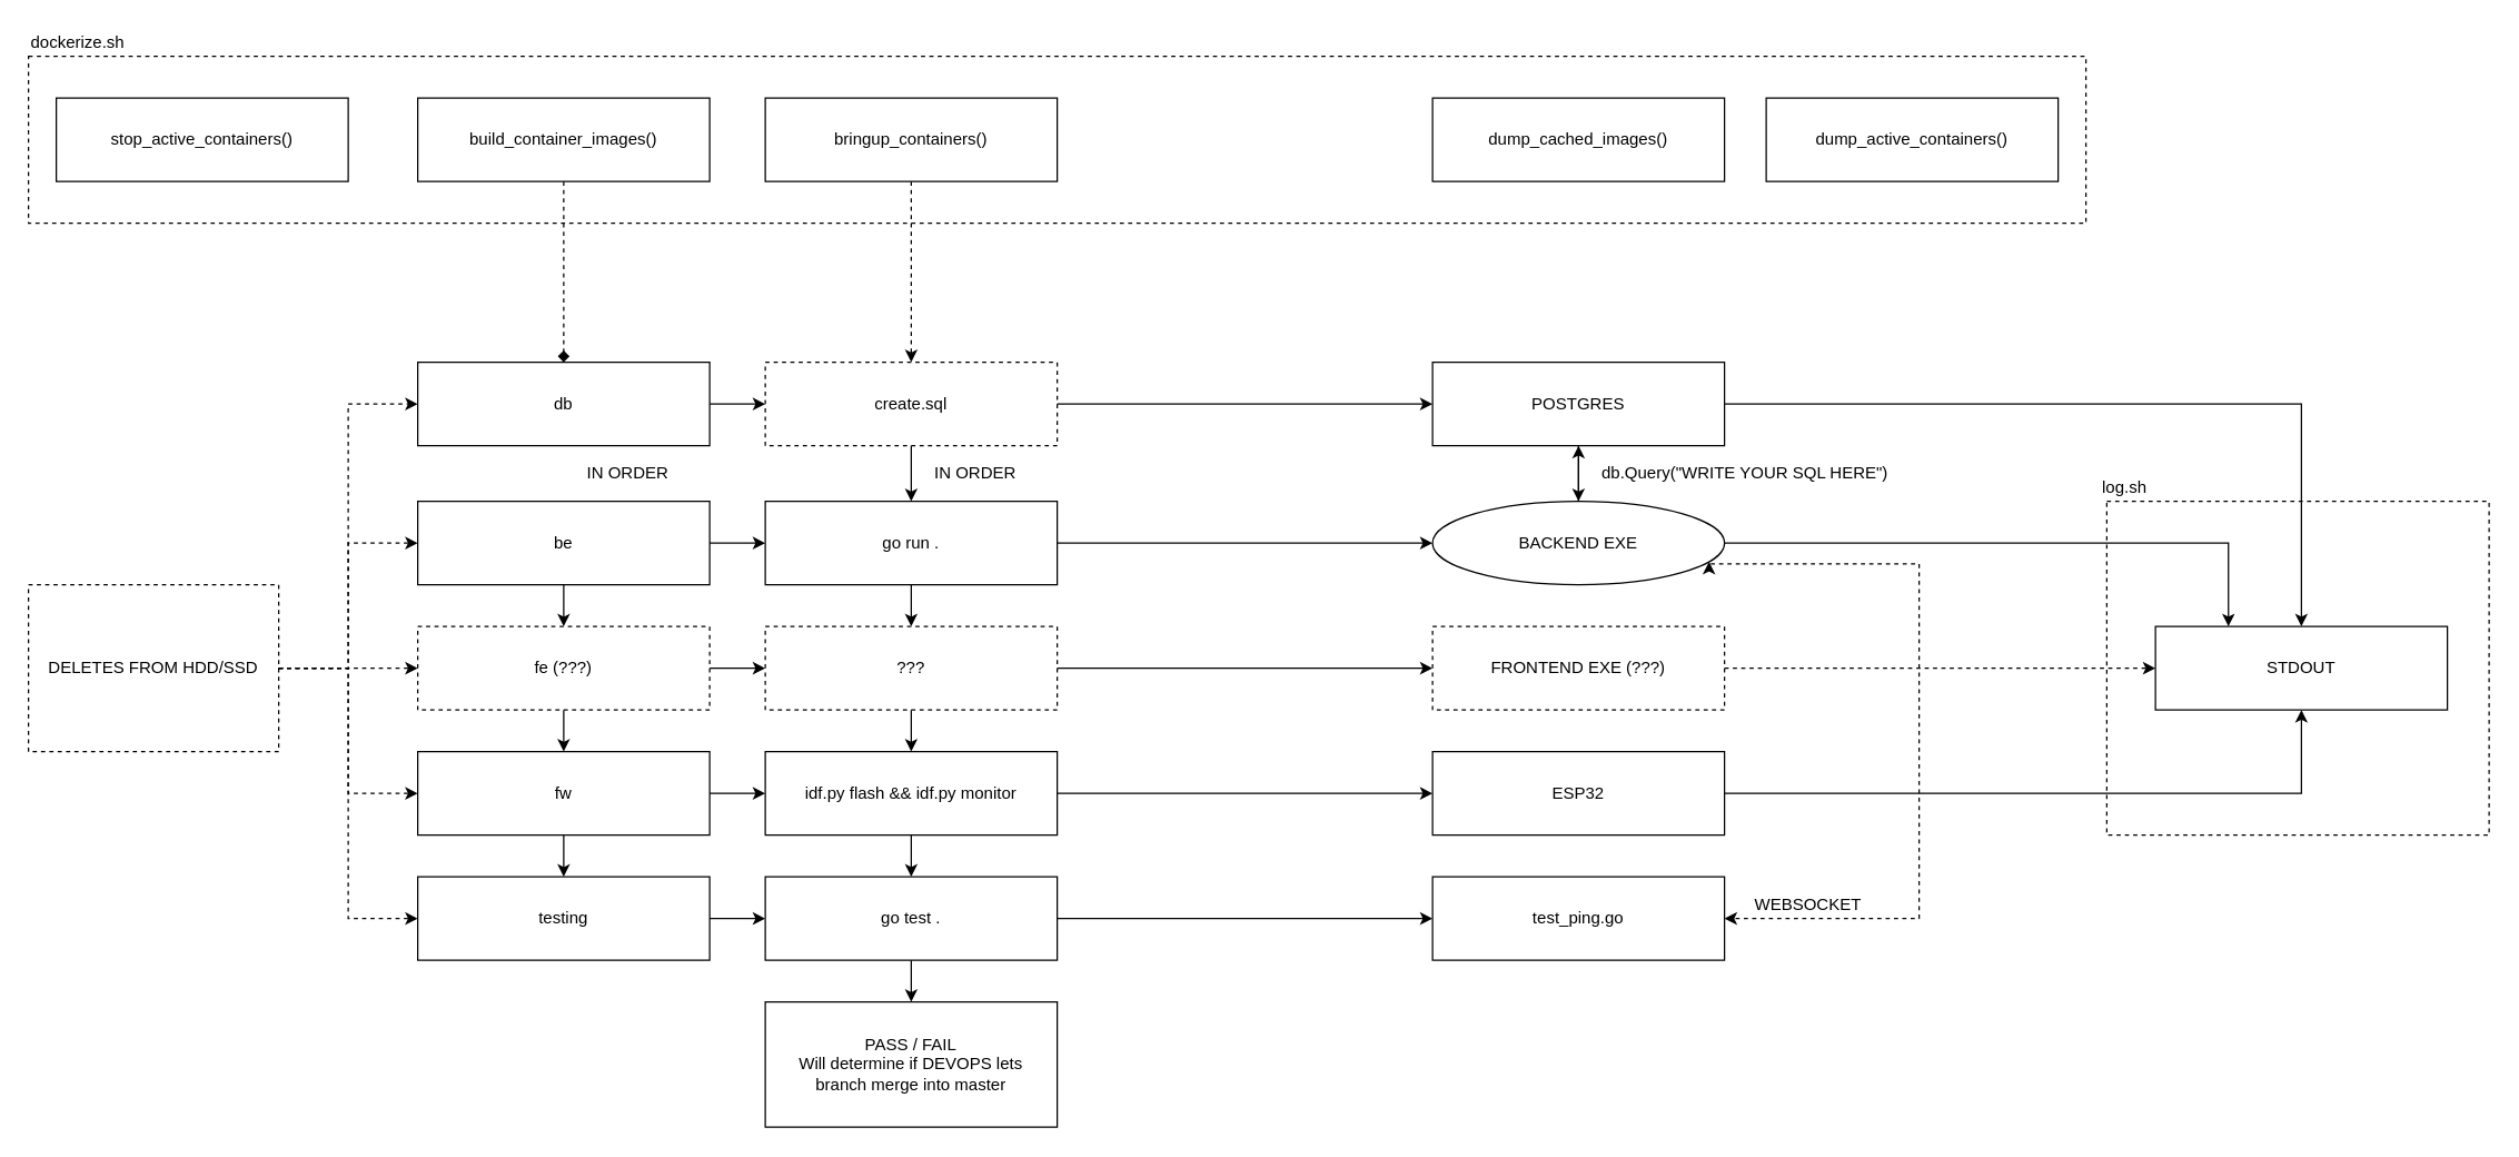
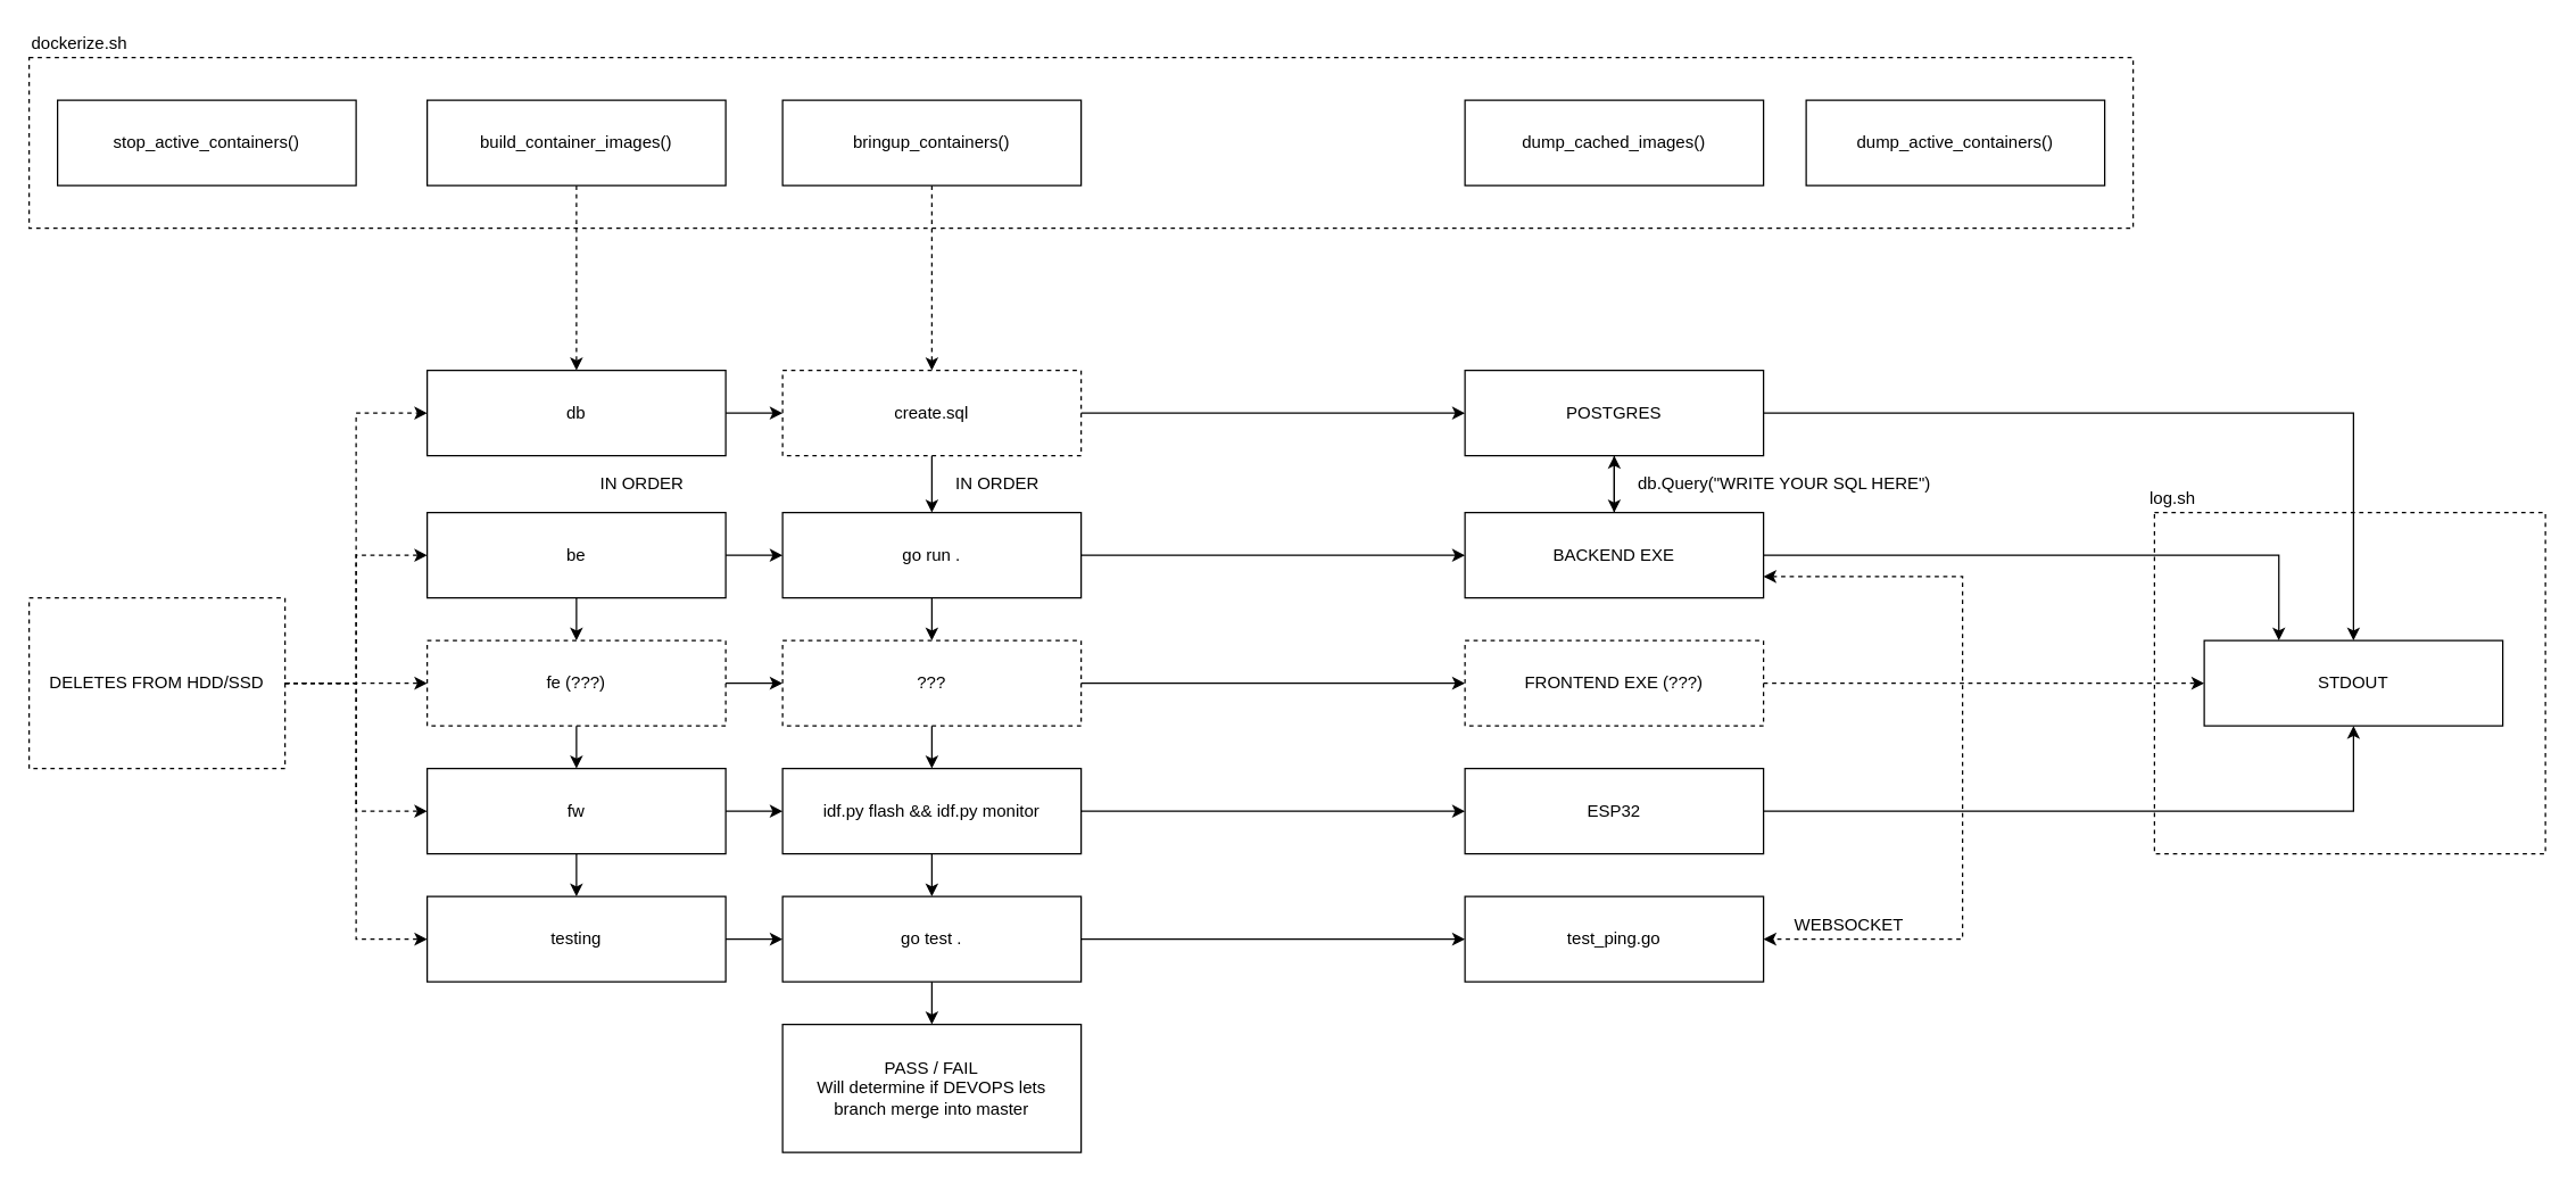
- <mxCell id="4" style="edgeStyle=orthogonalEdgeStyle;rounded=0;orthogonalLoop=1;jettySize=auto;html=1;exitX=0.5;exitY=1;exitDx=0;exitDy=0;dashed=1;endArrow=diamond;" edge="1" parent="1" source="5" target="14"><mxGeometry relative="1" as="geometry" /></mxCell>
+ <mxCell id="4" style="edgeStyle=orthogonalEdgeStyle;rounded=0;orthogonalLoop=1;jettySize=auto;html=1;exitX=0.5;exitY=1;exitDx=0;exitDy=0;dashed=1;" edge="1" parent="1" source="5" target="14"><mxGeometry relative="1" as="geometry" /></mxCell>
- <mxCell id="38" value="BACKEND EXE" style="ellipse;whiteSpace=wrap;html=1;fillColor=none;gradientColor=none;" vertex="1" parent="1"><mxGeometry x="1030" y="360" width="210" height="60" as="geometry" /></mxCell>
+ <mxCell id="38" value="BACKEND EXE" style="rounded=0;whiteSpace=wrap;html=1;fillColor=none;gradientColor=none;" vertex="1" parent="1"><mxGeometry x="1030" y="360" width="210" height="60" as="geometry" /></mxCell>
